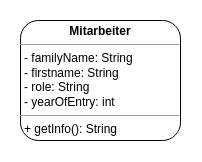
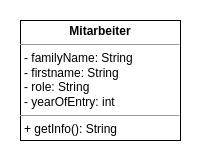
- <mxCell id="2" value="&lt;p style=&quot;margin: 0px ; margin-top: 4px ; text-align: center&quot;&gt;&lt;b&gt;Mitarbeiter&lt;/b&gt;&lt;/p&gt;&lt;hr size=&quot;1&quot;&gt;&lt;p style=&quot;margin: 0px ; margin-left: 4px&quot;&gt;- familyName: String&lt;/p&gt;&lt;p style=&quot;margin: 0px ; margin-left: 4px&quot;&gt;- firstname: String&lt;br&gt;&lt;/p&gt;&lt;p style=&quot;margin: 0px ; margin-left: 4px&quot;&gt;- role: String&lt;/p&gt;&lt;p style=&quot;margin: 0px ; margin-left: 4px&quot;&gt;- yearOfEntry: int&lt;/p&gt;&lt;hr size=&quot;1&quot;&gt;&lt;p style=&quot;margin: 0px ; margin-left: 4px&quot;&gt;+ getInfo(): String&lt;/p&gt;" style="verticalAlign=top;align=left;overflow=fill;fontSize=12;fontFamily=Helvetica;html=1;rounded=1;" parent="1" vertex="1"><mxGeometry x="20" y="20" width="160" height="120" as="geometry" /></mxCell>
+ <mxCell id="2" value="&lt;p style=&quot;margin: 0px ; margin-top: 4px ; text-align: center&quot;&gt;&lt;b&gt;Mitarbeiter&lt;/b&gt;&lt;/p&gt;&lt;hr size=&quot;1&quot;&gt;&lt;p style=&quot;margin: 0px ; margin-left: 4px&quot;&gt;- familyName: String&lt;/p&gt;&lt;p style=&quot;margin: 0px ; margin-left: 4px&quot;&gt;- firstname: String&lt;br&gt;&lt;/p&gt;&lt;p style=&quot;margin: 0px ; margin-left: 4px&quot;&gt;- role: String&lt;/p&gt;&lt;p style=&quot;margin: 0px ; margin-left: 4px&quot;&gt;- yearOfEntry: int&lt;/p&gt;&lt;hr size=&quot;1&quot;&gt;&lt;p style=&quot;margin: 0px ; margin-left: 4px&quot;&gt;+ getInfo(): String&lt;/p&gt;" style="verticalAlign=top;align=left;overflow=fill;fontSize=12;fontFamily=Helvetica;html=1;" parent="1" vertex="1"><mxGeometry x="20" y="20" width="160" height="120" as="geometry" /></mxCell>
